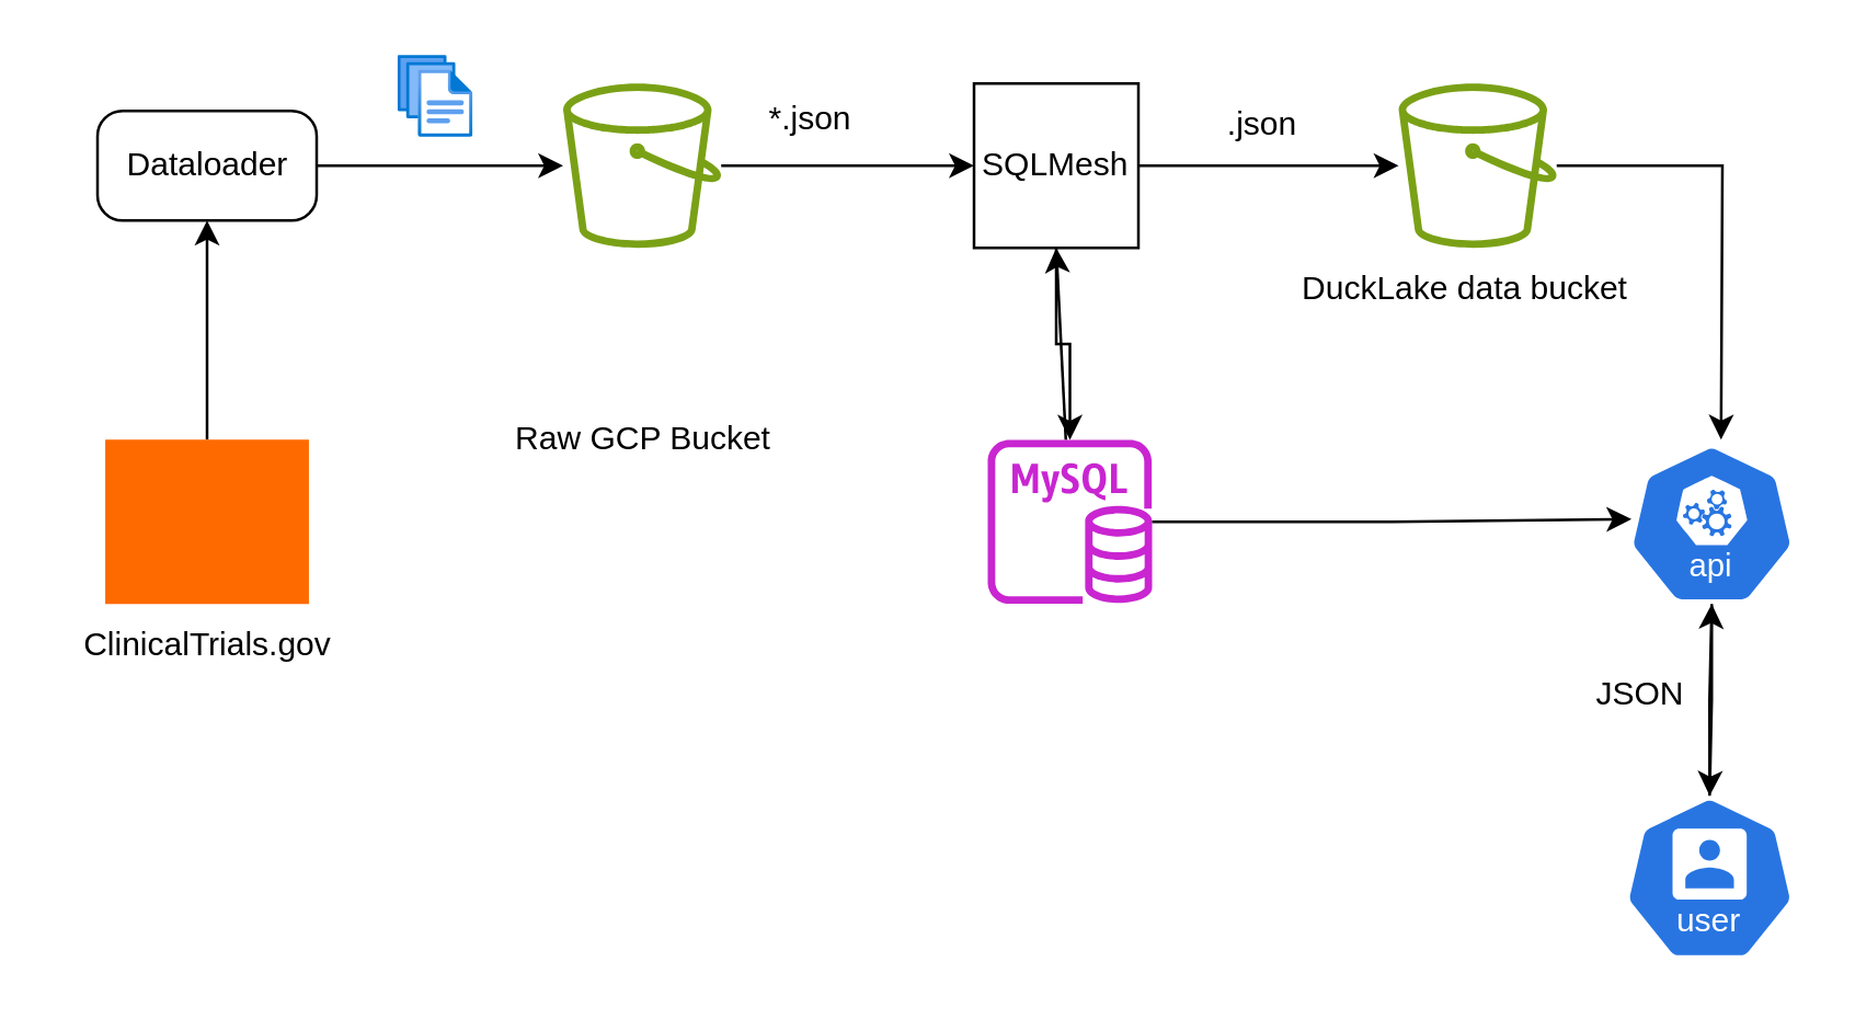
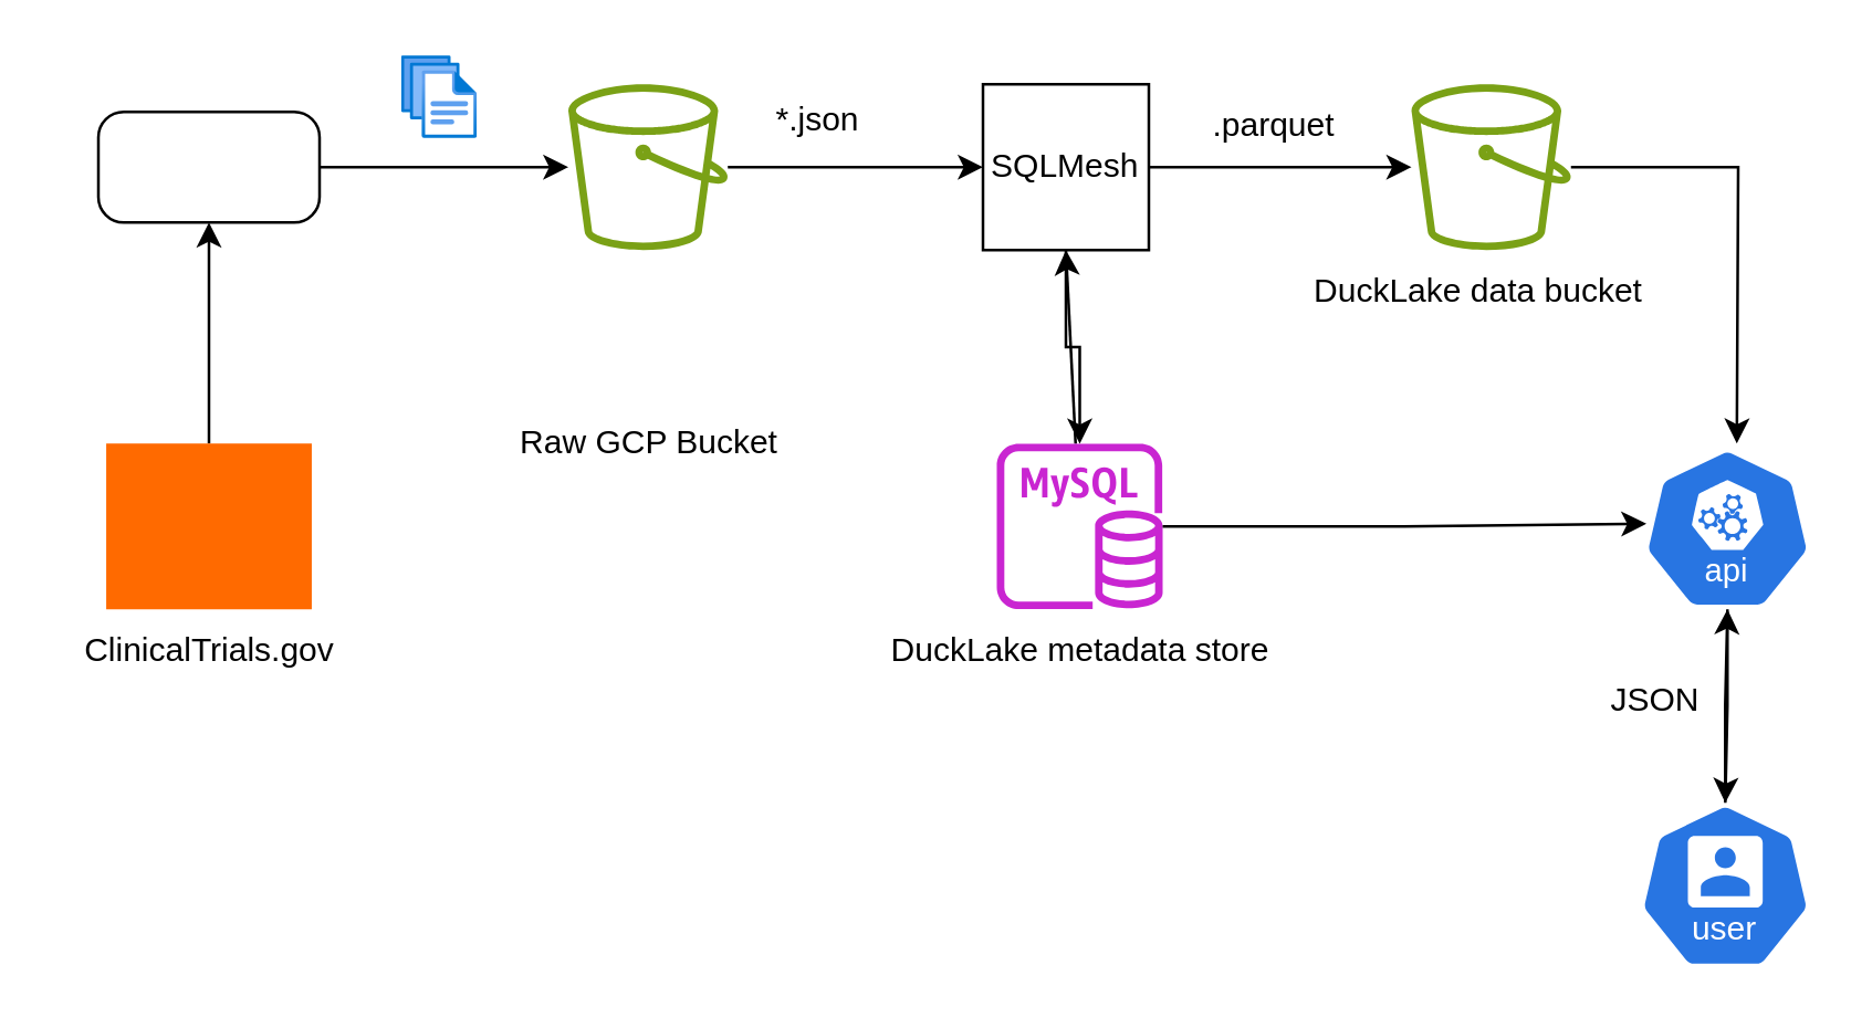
- <mxCell id="28" value=".json" style="text;html=1;align=center;verticalAlign=middle;resizable=0;points=[];autosize=1;strokeColor=none;fillColor=none;" vertex="1" parent="1"><mxGeometry x="425" y="30" width="70" height="30" as="geometry" /></mxCell>
+ <mxCell id="28" value=".parquet" style="text;html=1;align=center;verticalAlign=middle;resizable=0;points=[];autosize=1;strokeColor=none;fillColor=none;" vertex="1" parent="1"><mxGeometry x="425" y="30" width="70" height="30" as="geometry" /></mxCell>
- <mxCell id="4" value="&lt;font&gt;Dataloader&lt;/font&gt;" style="text;html=1;align=center;verticalAlign=middle;whiteSpace=wrap;rounded=0;movable=1;resizable=1;rotatable=1;deletable=1;editable=1;locked=0;connectable=1;" vertex="1" parent="2"><mxGeometry x="6.667" y="6.667" width="66.667" height="26.667" as="geometry" /></mxCell>
+ <mxCell id="18" value="&lt;font&gt;DuckLake metadata store&lt;/font&gt;" style="text;html=1;align=center;verticalAlign=middle;resizable=0;points=[];autosize=1;strokeColor=none;fillColor=none;" vertex="1" parent="1"><mxGeometry x="310" y="220" width="160" height="30" as="geometry" /></mxCell>
